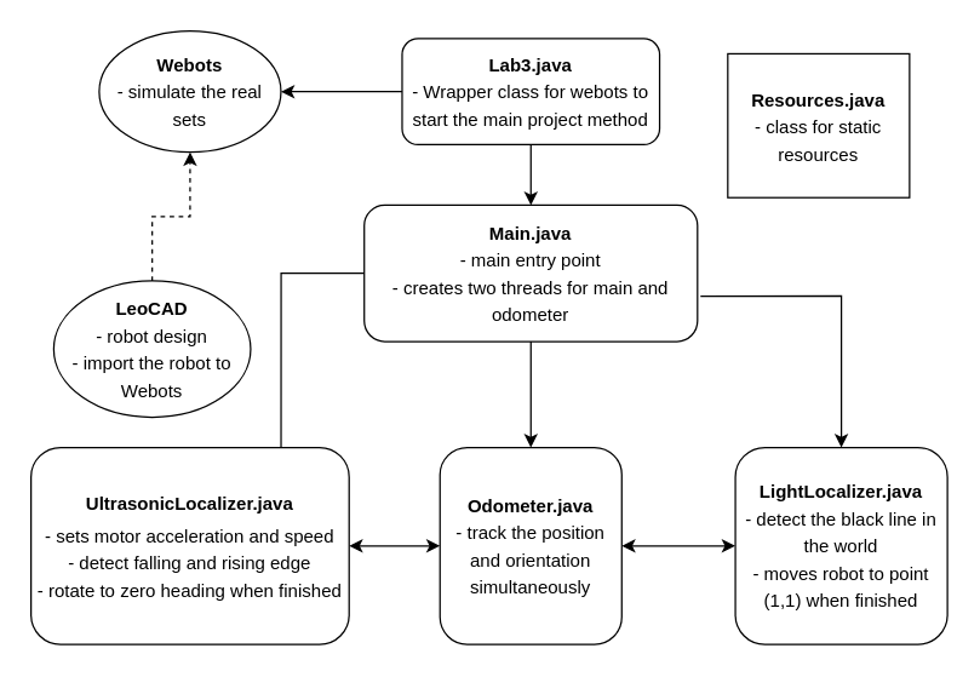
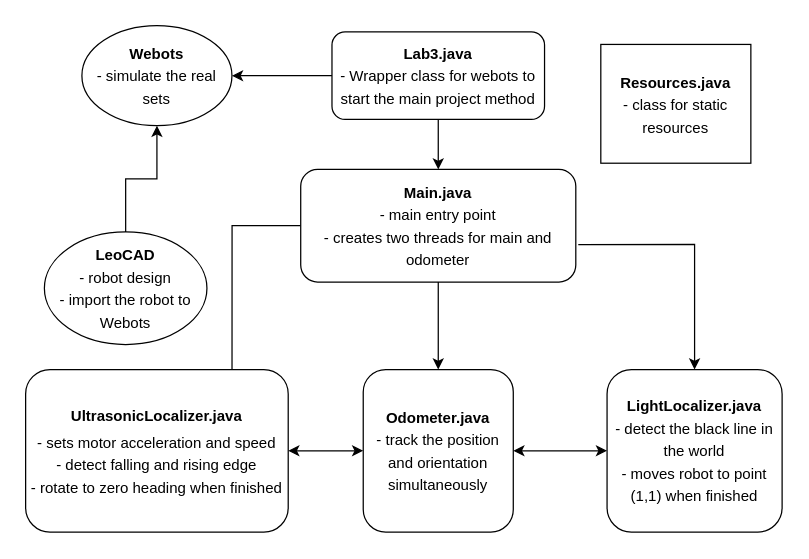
- <mxCell id="13" style="edgeStyle=orthogonalEdgeStyle;rounded=0;orthogonalLoop=1;jettySize=auto;html=1;dashed=1;" edge="1" parent="1" source="14" target="12"><mxGeometry relative="1" as="geometry" /></mxCell>
+ <mxCell id="13" style="edgeStyle=orthogonalEdgeStyle;rounded=0;orthogonalLoop=1;jettySize=auto;html=1;" edge="1" parent="1" source="14" target="12"><mxGeometry relative="1" as="geometry" /></mxCell>
